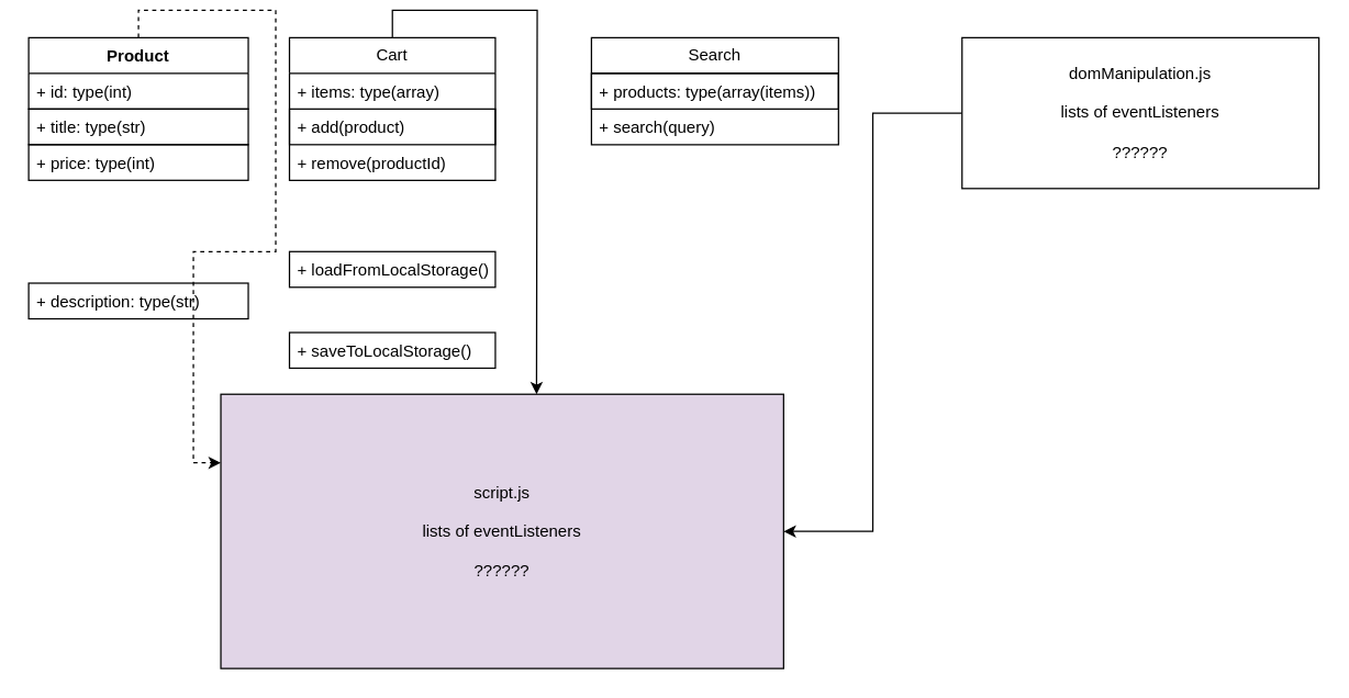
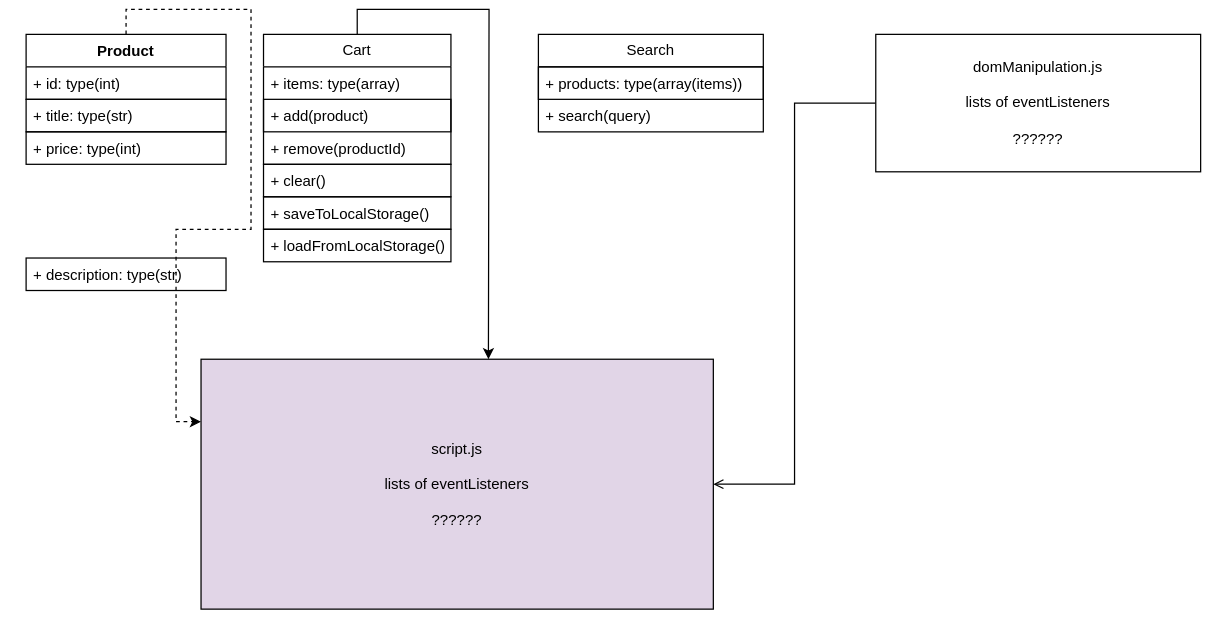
+ <mxCell id="13" value="+&amp;nbsp;clear()" style="text;strokeColor=default;fillColor=none;align=left;verticalAlign=top;spacingLeft=4;spacingRight=4;overflow=hidden;rotatable=0;points=[[0,0.5],[1,0.5]];portConstraint=eastwest;whiteSpace=wrap;html=1;" vertex="1" parent="1"><mxGeometry x="210" y="124" width="150" height="26" as="geometry" /></mxCell>
- <mxCell id="14" value="+ saveToLocalStorage()" style="text;strokeColor=default;fillColor=none;align=left;verticalAlign=top;spacingLeft=4;spacingRight=4;overflow=hidden;rotatable=0;points=[[0,0.5],[1,0.5]];portConstraint=eastwest;whiteSpace=wrap;html=1;" vertex="1" parent="1"><mxGeometry x="210" y="235" width="150" height="26" as="geometry" /></mxCell>
+ <mxCell id="14" value="+ saveToLocalStorage()" style="text;strokeColor=default;fillColor=none;align=left;verticalAlign=top;spacingLeft=4;spacingRight=4;overflow=hidden;rotatable=0;points=[[0,0.5],[1,0.5]];portConstraint=eastwest;whiteSpace=wrap;html=1;" vertex="1" parent="1"><mxGeometry x="210" y="150" width="150" height="26" as="geometry" /></mxCell>
- <mxCell id="20" style="edgeStyle=orthogonalEdgeStyle;rounded=0;orthogonalLoop=1;jettySize=auto;html=1;entryX=1;entryY=0.5;entryDx=0;entryDy=0;" edge="1" parent="1" source="21" target="19"><mxGeometry relative="1" as="geometry" /></mxCell>
+ <mxCell id="20" style="edgeStyle=orthogonalEdgeStyle;rounded=0;orthogonalLoop=1;jettySize=auto;html=1;entryX=1;entryY=0.5;entryDx=0;entryDy=0;endArrow=open;" edge="1" parent="1" source="21" target="19"><mxGeometry relative="1" as="geometry" /></mxCell>
